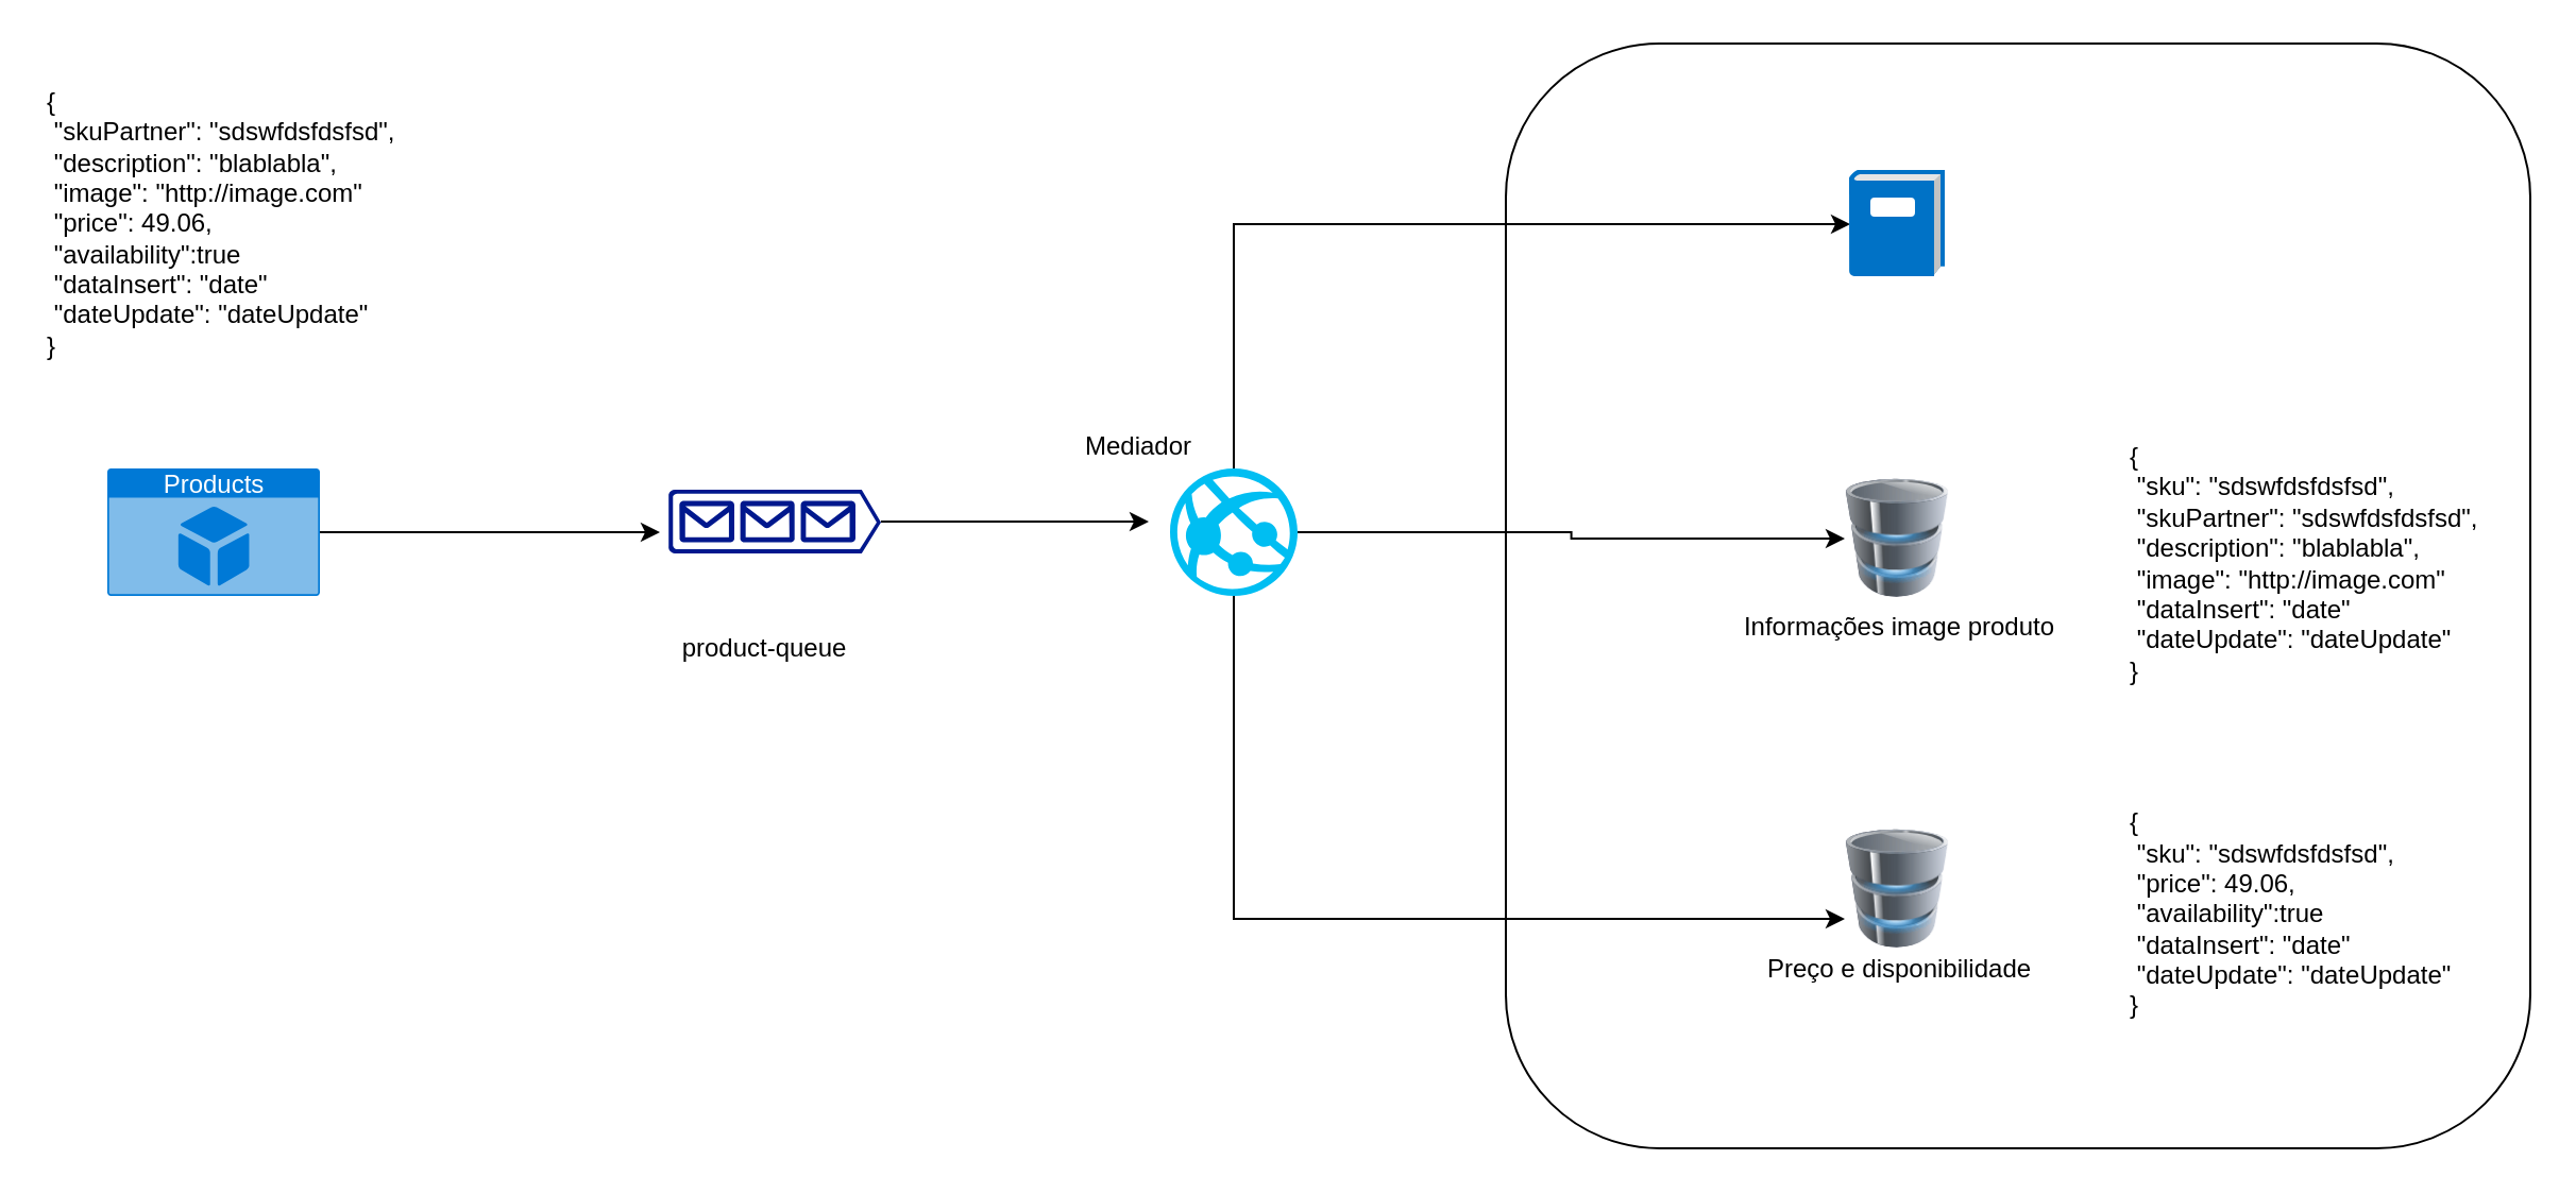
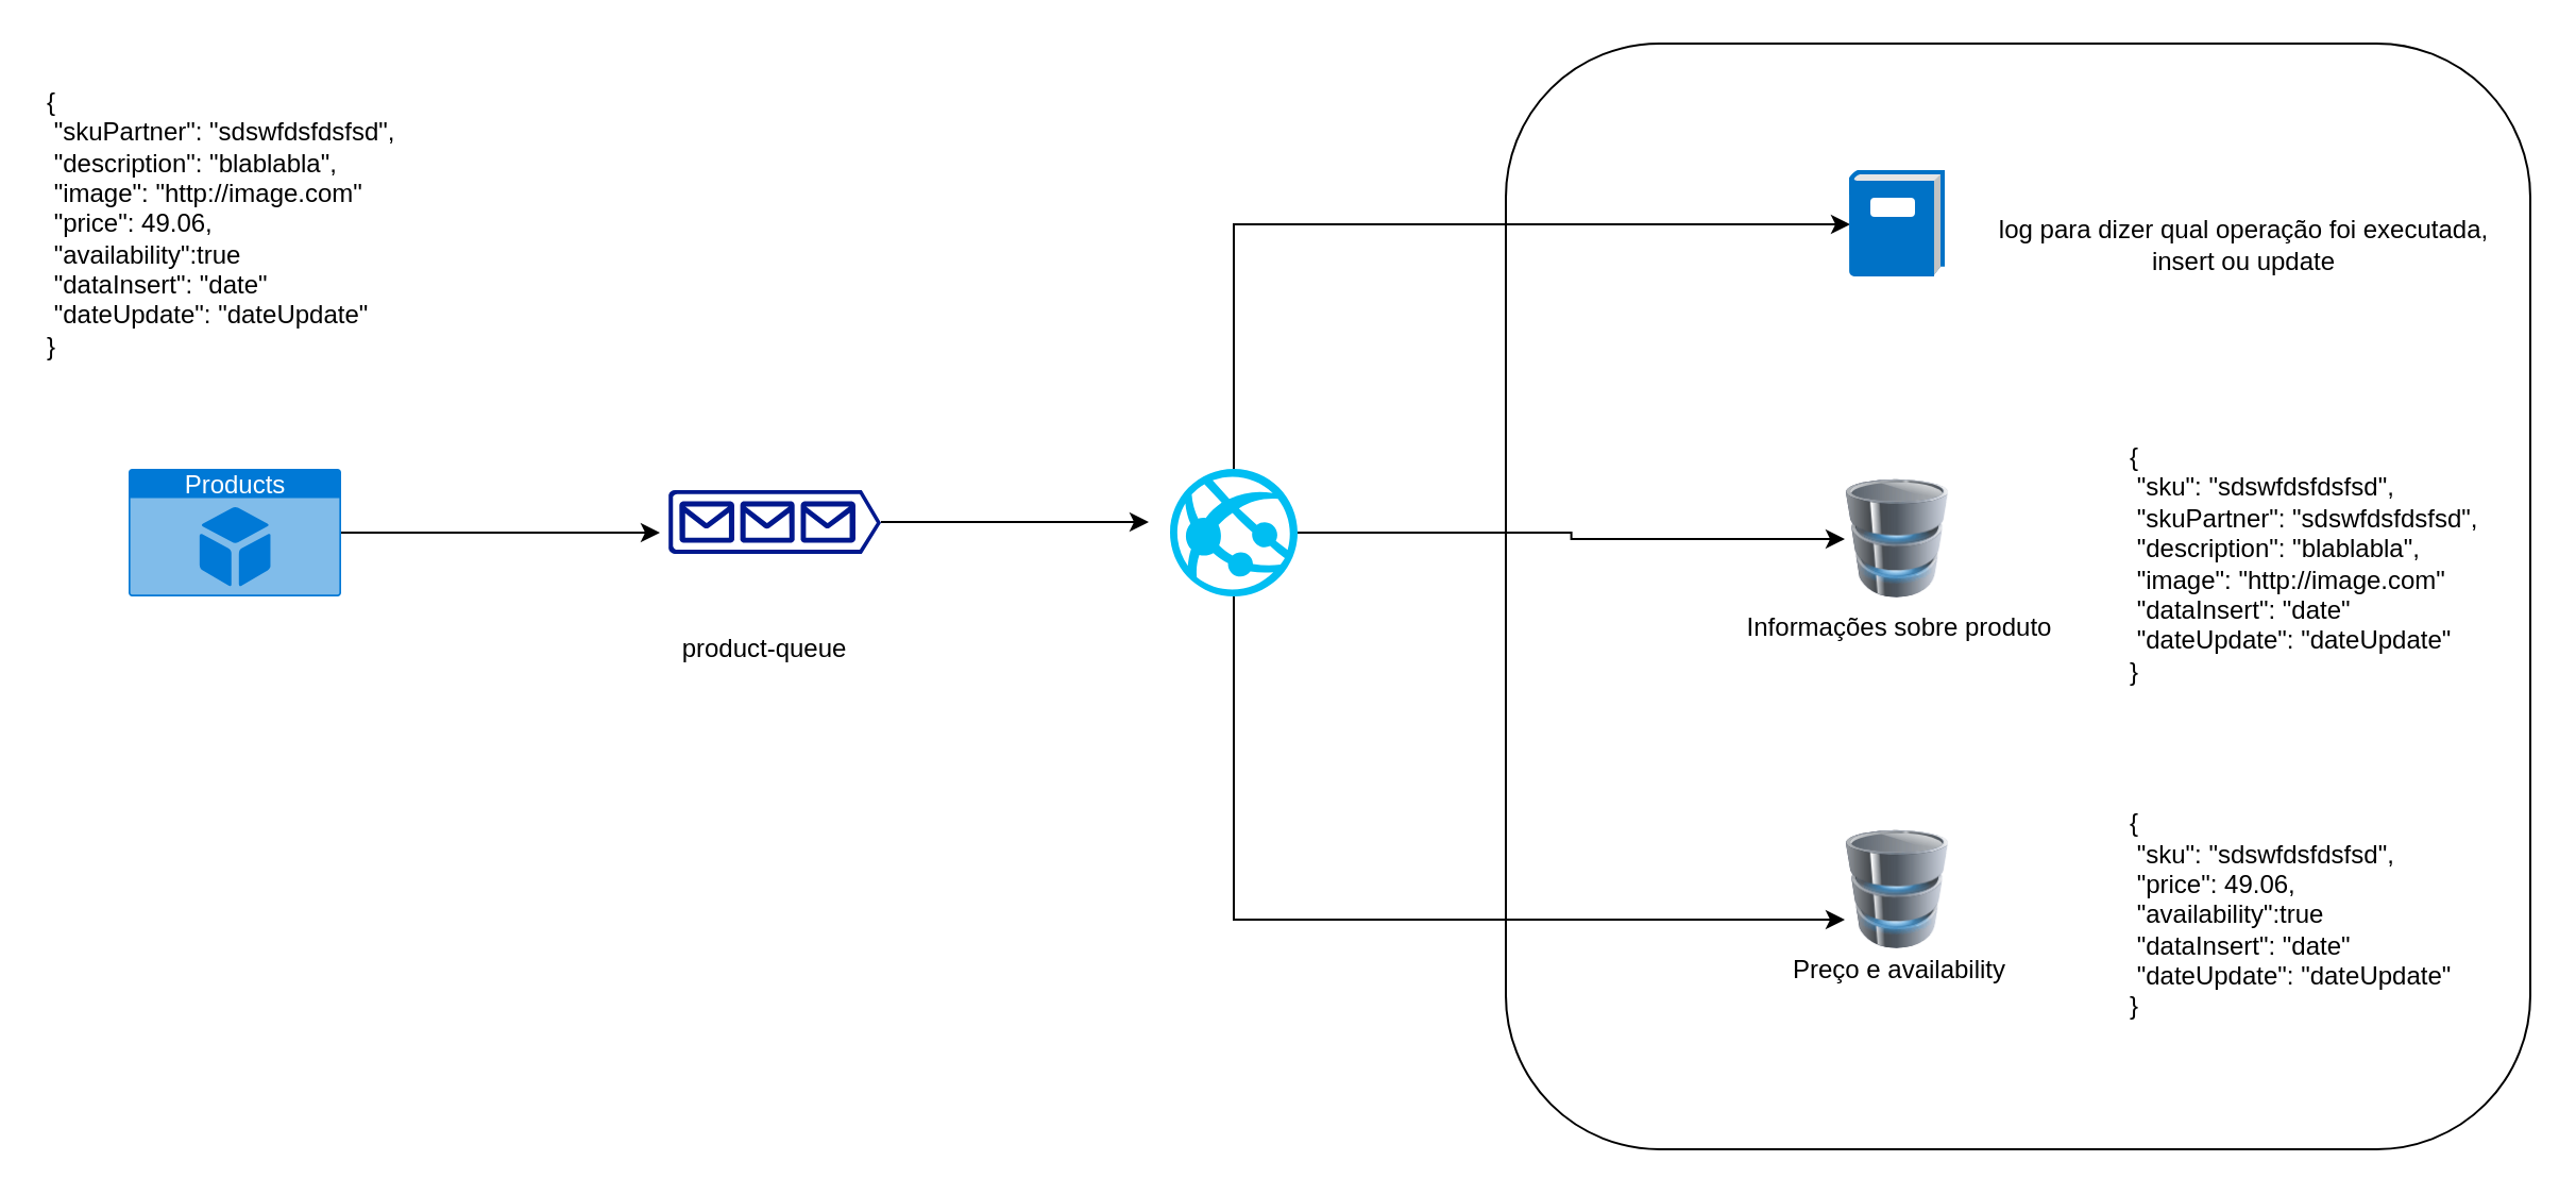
+ <mxCell id="16" value="log para dizer qual operação foi executada, &lt;br&gt;insert ou update" style="text;html=1;align=center;verticalAlign=middle;resizable=0;points=[];autosize=1;" vertex="1" parent="1"><mxGeometry x="930" y="100" width="250" height="30" as="geometry" /></mxCell>
- <mxCell id="15" value="Mediador" style="text;html=1;align=center;verticalAlign=middle;resizable=0;points=[];autosize=1;" vertex="1" parent="1"><mxGeometry x="500" y="200" width="70" height="20" as="geometry" /></mxCell>
- <mxCell id="12" value="Products" style="html=1;strokeColor=none;fillColor=#0079D6;labelPosition=center;verticalLabelPosition=middle;verticalAlign=top;align=center;fontSize=12;outlineConnect=0;spacingTop=-6;fontColor=#FFFFFF;shape=mxgraph.sitemap.products;" parent="1" vertex="1"><mxGeometry x="50" y="220" width="100" height="60" as="geometry" /></mxCell>
+ <mxCell id="12" value="Products" style="html=1;strokeColor=none;fillColor=#0079D6;labelPosition=center;verticalLabelPosition=middle;verticalAlign=top;align=center;fontSize=12;outlineConnect=0;spacingTop=-6;fontColor=#FFFFFF;shape=mxgraph.sitemap.products;" parent="1" vertex="1"><mxGeometry x="60" y="220" width="100" height="60" as="geometry" /></mxCell>
- <mxCell id="17" value="Informações image produto" style="text;html=1;align=center;verticalAlign=middle;resizable=0;points=[];autosize=1;" vertex="1" parent="1"><mxGeometry x="812.5" y="285" width="160" height="20" as="geometry" /></mxCell>
+ <mxCell id="17" value="Informações sobre produto" style="text;html=1;align=center;verticalAlign=middle;resizable=0;points=[];autosize=1;" vertex="1" parent="1"><mxGeometry x="812.5" y="285" width="160" height="20" as="geometry" /></mxCell>
- <mxCell id="19" value="Preço e disponibilidade" style="text;html=1;align=center;verticalAlign=middle;resizable=0;points=[];autosize=1;" vertex="1" parent="1"><mxGeometry x="822.5" y="446" width="140" height="20" as="geometry" /></mxCell>
+ <mxCell id="19" value="Preço e availability" style="text;html=1;align=center;verticalAlign=middle;resizable=0;points=[];autosize=1;" vertex="1" parent="1"><mxGeometry x="822.5" y="446" width="140" height="20" as="geometry" /></mxCell>
